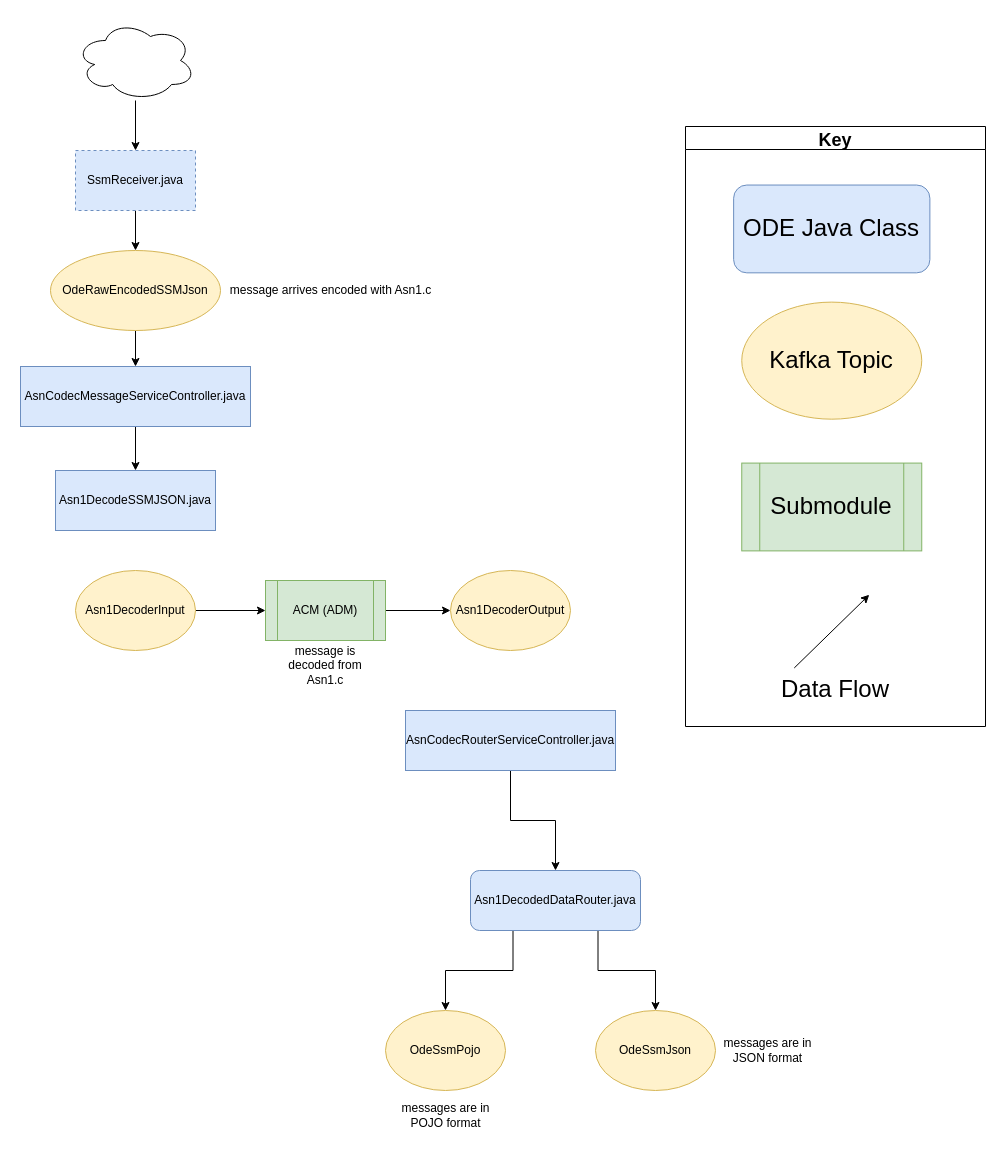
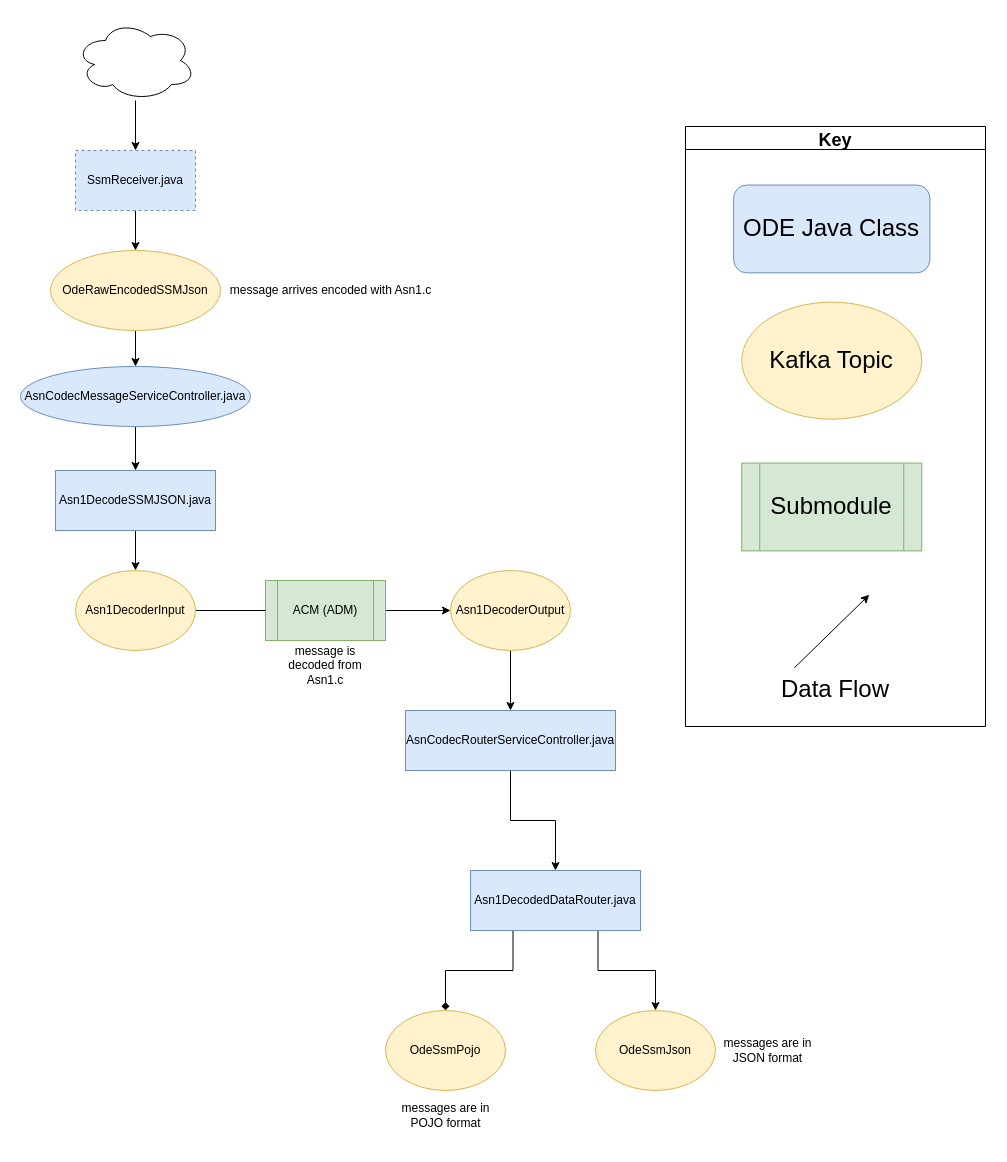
- <mxCell id="8" value="AsnCodecMessageServiceController.java" style="rounded=0;whiteSpace=wrap;html=1;fillColor=#dae8fc;strokeColor=#6c8ebf;" parent="1" vertex="1"><mxGeometry x="20" y="366" width="230" height="60" as="geometry" /></mxCell>
+ <mxCell id="8" value="AsnCodecMessageServiceController.java" style="ellipse;whiteSpace=wrap;html=1;fillColor=#dae8fc;strokeColor=#6c8ebf;" parent="1" vertex="1"><mxGeometry x="20" y="366" width="230" height="60" as="geometry" /></mxCell>
+ <mxCell id="17" style="edgeStyle=orthogonalEdgeStyle;rounded=0;orthogonalLoop=1;jettySize=auto;html=1;entryX=0.5;entryY=0;entryDx=0;entryDy=0;" parent="1" source="18" target="10" edge="1"><mxGeometry relative="1" as="geometry" /></mxCell>
- <mxCell id="9" style="edgeStyle=orthogonalEdgeStyle;rounded=0;orthogonalLoop=1;jettySize=auto;html=1;entryX=0;entryY=0.5;entryDx=0;entryDy=0;" parent="1" source="10" target="6" edge="1"><mxGeometry relative="1" as="geometry" /></mxCell>
+ <mxCell id="9" style="edgeStyle=orthogonalEdgeStyle;rounded=0;orthogonalLoop=1;jettySize=auto;html=1;entryX=0;entryY=0.5;entryDx=0;entryDy=0;endArrow=none;" parent="1" source="10" target="6" edge="1"><mxGeometry relative="1" as="geometry" /></mxCell>
+ <mxCell id="11" style="edgeStyle=orthogonalEdgeStyle;rounded=0;orthogonalLoop=1;jettySize=auto;html=1;" parent="1" source="12" target="20" edge="1"><mxGeometry relative="1" as="geometry" /></mxCell>
- <mxCell id="4" value="Asn1DecodedDataRouter.java" style="whiteSpace=wrap;html=1;fillColor=#dae8fc;strokeColor=#6c8ebf;rounded=1;" parent="1" vertex="1"><mxGeometry x="470" y="870" width="170" height="60" as="geometry" /></mxCell>
+ <mxCell id="4" value="Asn1DecodedDataRouter.java" style="rounded=0;whiteSpace=wrap;html=1;fillColor=#dae8fc;strokeColor=#6c8ebf;" parent="1" vertex="1"><mxGeometry x="470" y="870" width="170" height="60" as="geometry" /></mxCell>
- <mxCell id="2" style="edgeStyle=orthogonalEdgeStyle;rounded=0;orthogonalLoop=1;jettySize=auto;html=1;exitX=0.25;exitY=1;exitDx=0;exitDy=0;" parent="1" source="4" target="29" edge="1"><mxGeometry relative="1" as="geometry" /></mxCell>
+ <mxCell id="2" style="edgeStyle=orthogonalEdgeStyle;rounded=0;orthogonalLoop=1;jettySize=auto;html=1;exitX=0.25;exitY=1;exitDx=0;exitDy=0;endArrow=diamond;" parent="1" source="4" target="29" edge="1"><mxGeometry relative="1" as="geometry" /></mxCell>
